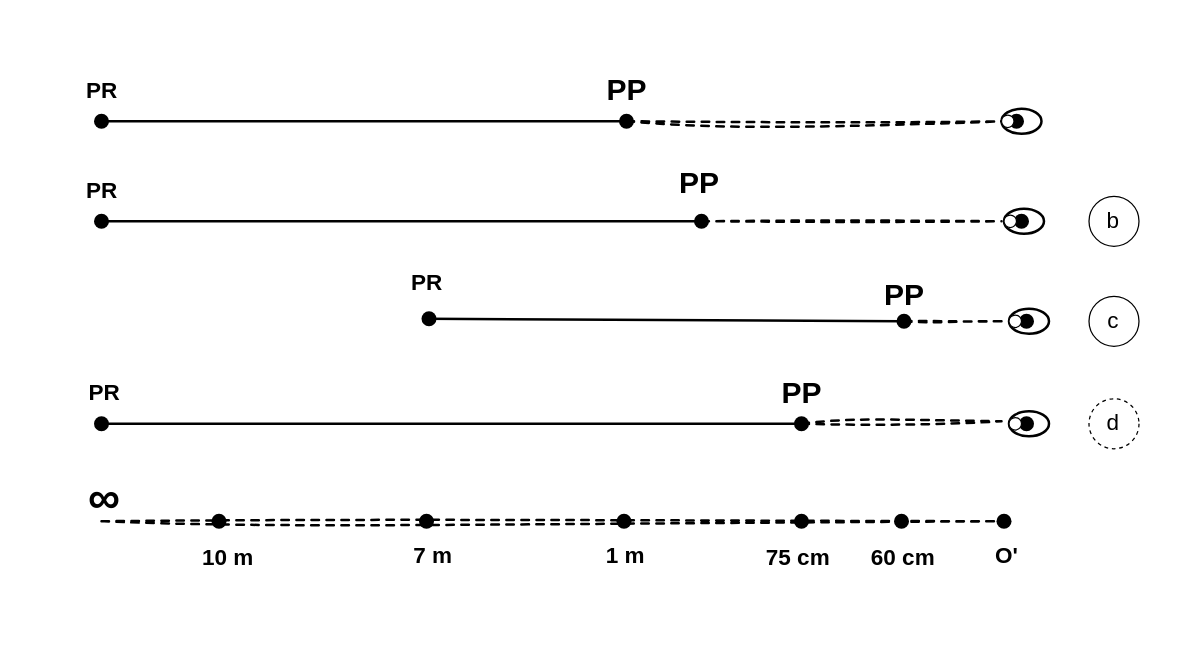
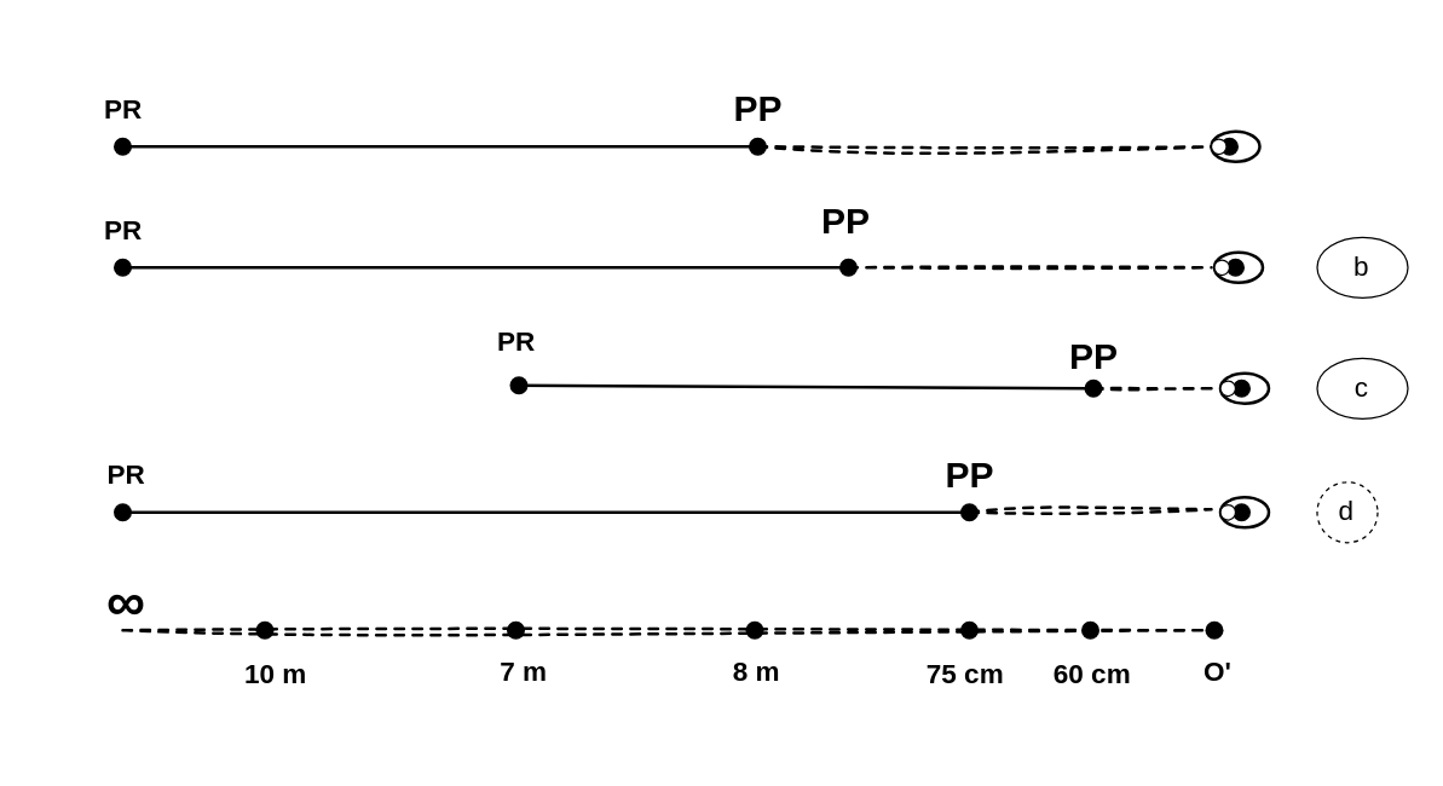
- <mxCell id="47" value="b" style="ellipse;whiteSpace=wrap;html=1;aspect=fixed;sketch=0;strokeWidth=0.5;fontSize=9;" parent="1" vertex="1"><mxGeometry x="435" y="78" width="20" height="20" as="geometry" /></mxCell>
+ <mxCell id="47" value="b" style="ellipse;whiteSpace=wrap;html=1;aspect=fixed;sketch=0;strokeWidth=0.5;fontSize=9;" parent="1" vertex="1"><mxGeometry x="435" y="78" width="30" height="20" as="geometry" /></mxCell>
- <mxCell id="48" value="c" style="ellipse;whiteSpace=wrap;html=1;aspect=fixed;sketch=0;strokeWidth=0.5;fontSize=9;" parent="1" vertex="1"><mxGeometry x="435" y="118" width="20" height="20" as="geometry" /></mxCell>
+ <mxCell id="48" value="c" style="ellipse;whiteSpace=wrap;html=1;aspect=fixed;sketch=0;strokeWidth=0.5;fontSize=9;" parent="1" vertex="1"><mxGeometry x="435" y="118" width="30" height="20" as="geometry" /></mxCell>
- <mxCell id="13" value="1 m" style="text;html=1;align=center;verticalAlign=middle;whiteSpace=wrap;rounded=0;fontSize=9;fontStyle=1;" parent="1" vertex="1"><mxGeometry x="220" y="207" width="60" height="30" as="geometry" /></mxCell>
+ <mxCell id="13" value="8 m" style="text;html=1;align=center;verticalAlign=middle;whiteSpace=wrap;rounded=0;fontSize=9;fontStyle=1;" parent="1" vertex="1"><mxGeometry x="220" y="207" width="60" height="30" as="geometry" /></mxCell>
